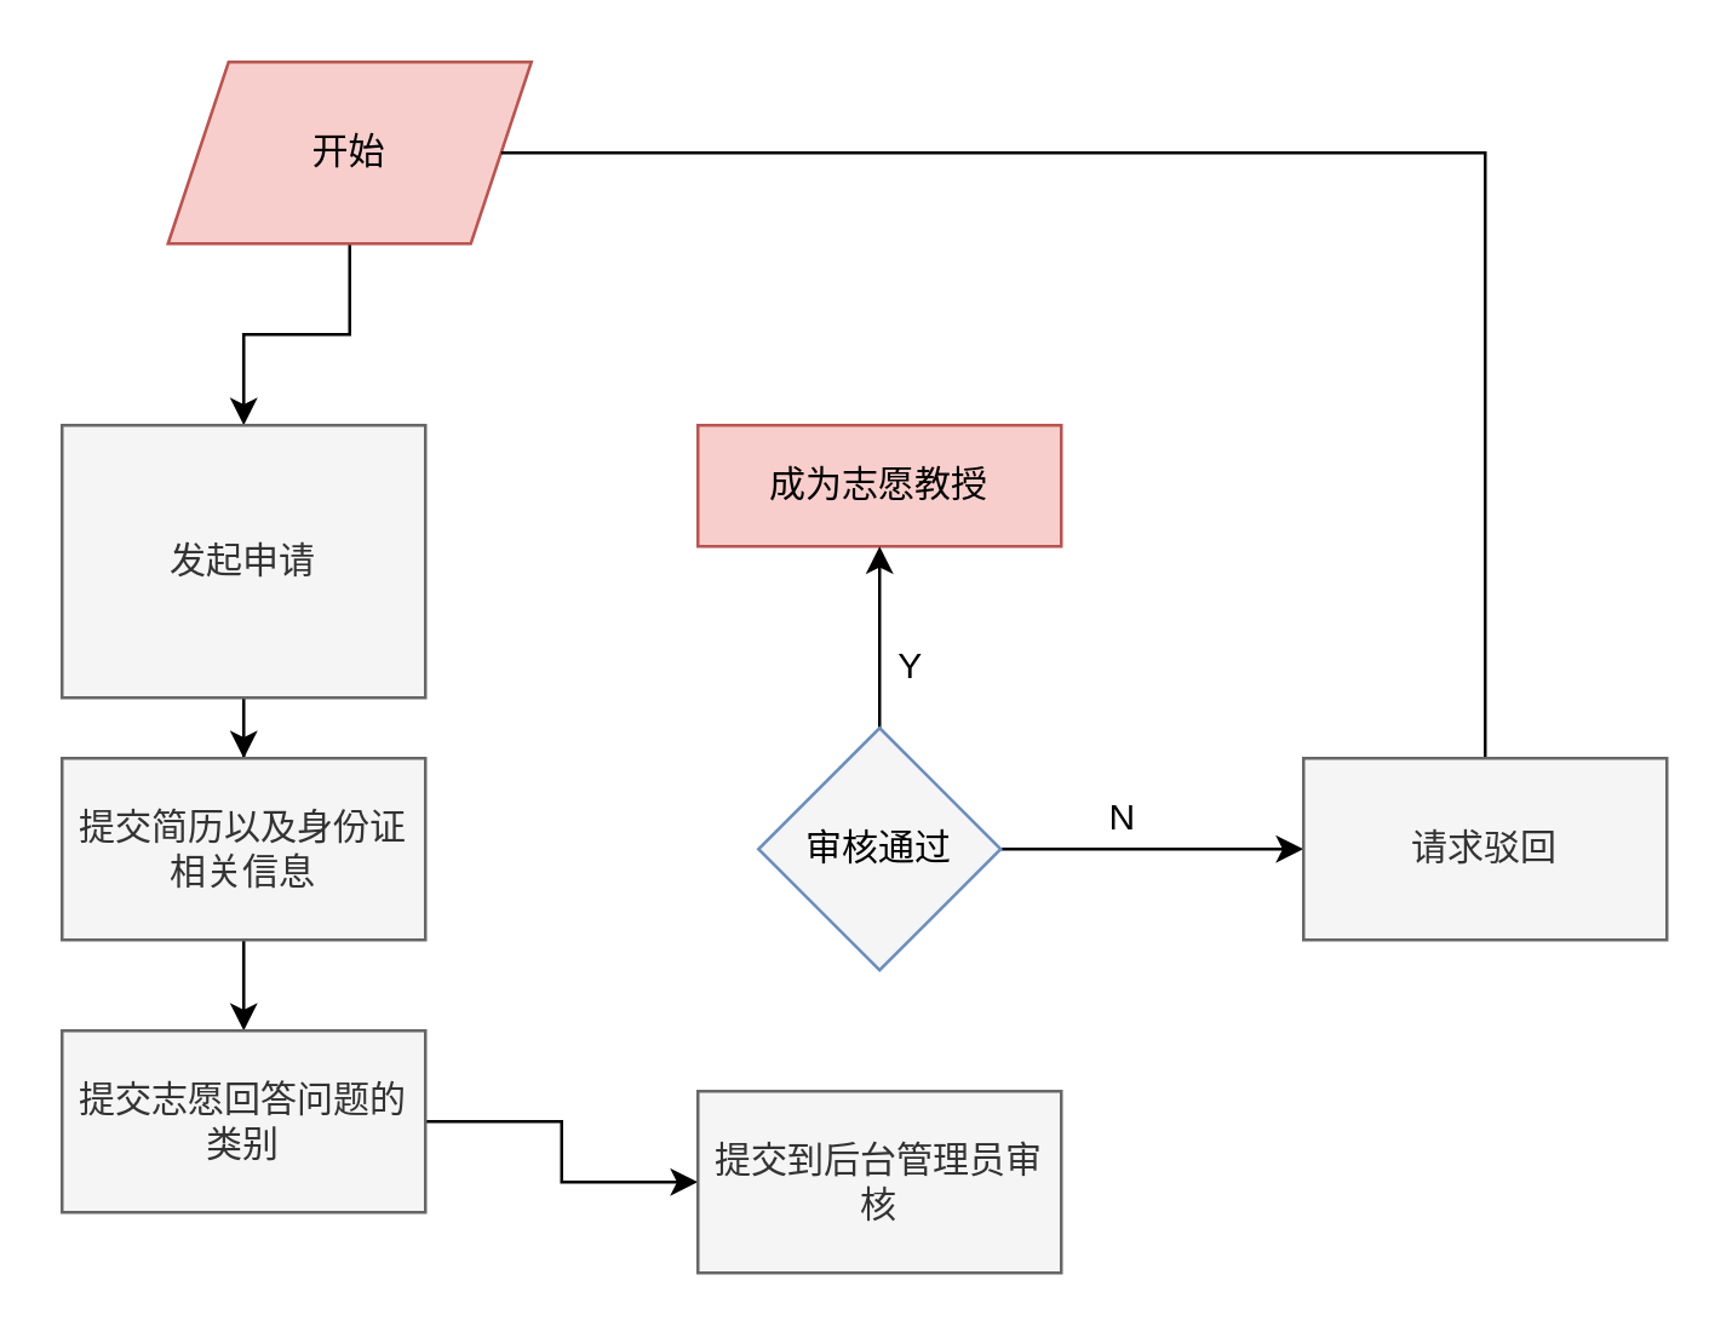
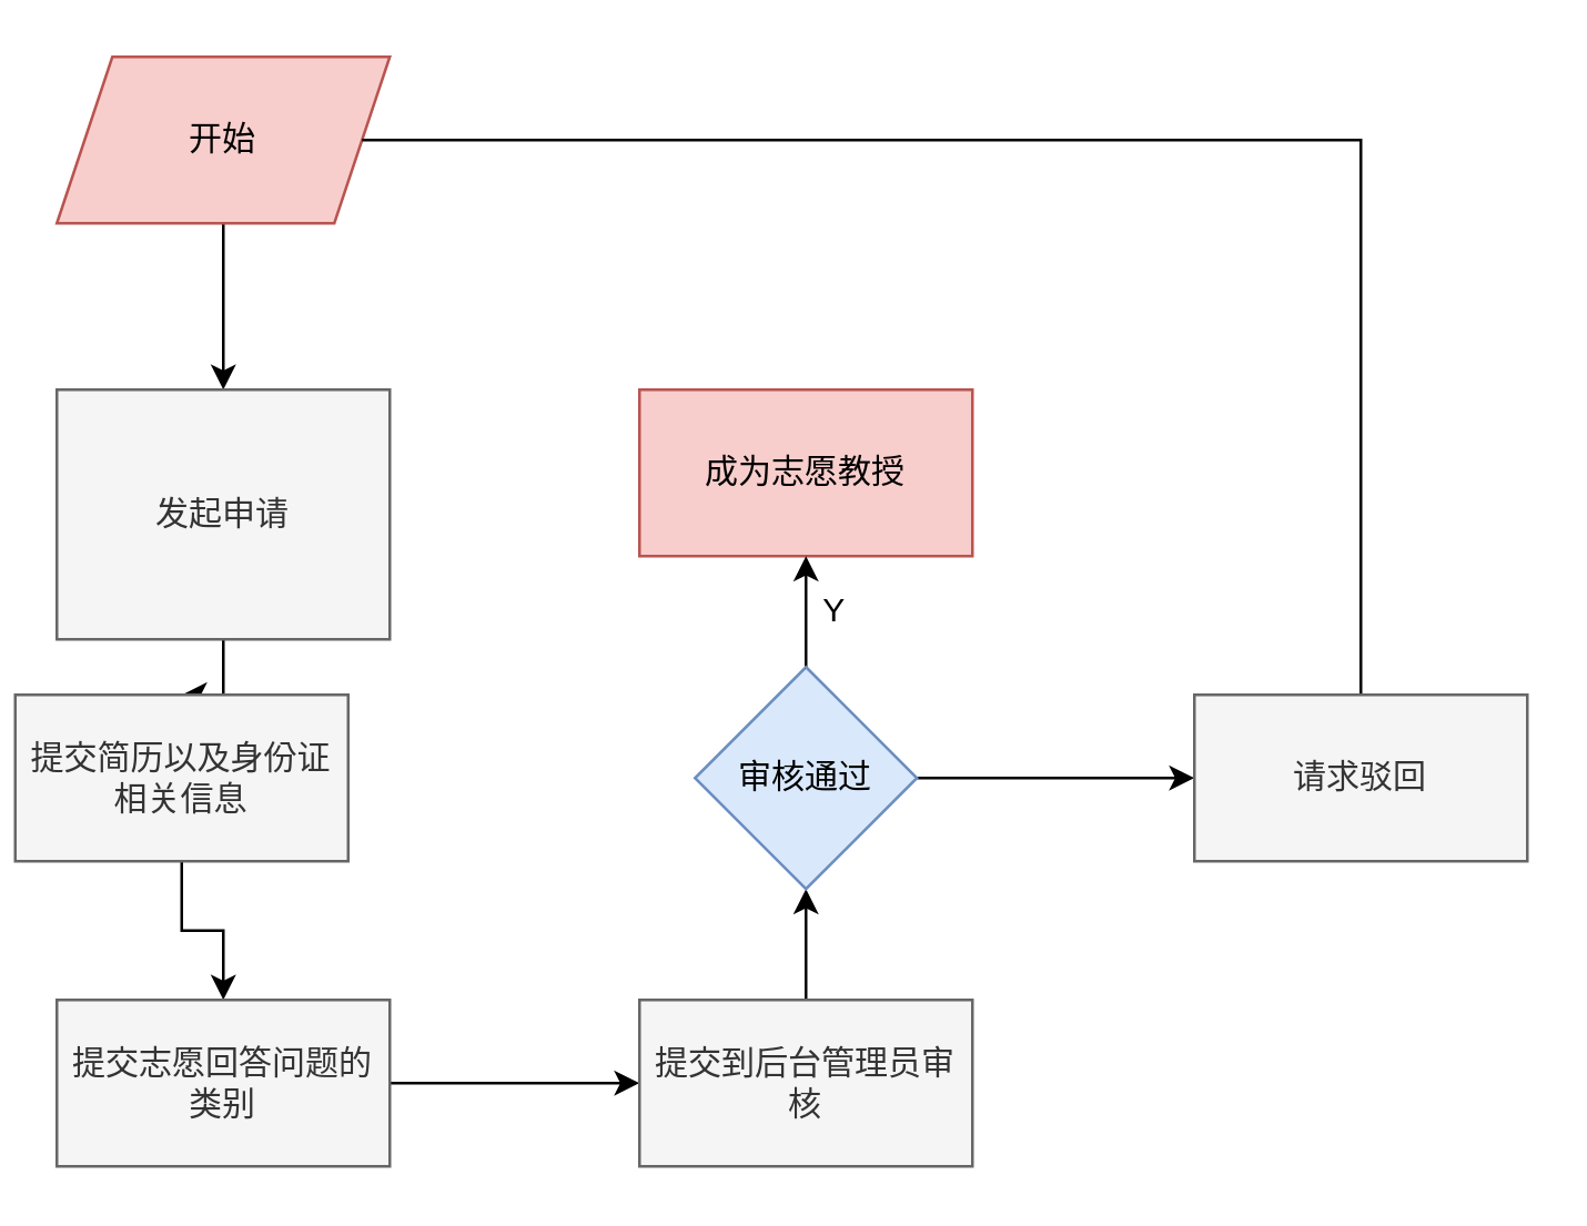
- <mxCell id="3" value="&lt;p&gt;开始&lt;/p&gt;" style="shape=parallelogram;perimeter=parallelogramPerimeter;whiteSpace=wrap;html=1;fixedSize=1;fillColor=#f8cecc;strokeColor=#b85450;" vertex="1" parent="1"><mxGeometry x="55" y="20" width="120" height="60" as="geometry" /></mxCell>
+ <mxCell id="3" value="&lt;p&gt;开始&lt;/p&gt;" style="shape=parallelogram;perimeter=parallelogramPerimeter;whiteSpace=wrap;html=1;fixedSize=1;fillColor=#f8cecc;strokeColor=#b85450;" vertex="1" parent="1"><mxGeometry x="20" y="20" width="120" height="60" as="geometry" /></mxCell>
- <mxCell id="12" value="成为志愿教授" style="rounded=0;whiteSpace=wrap;html=1;fillColor=#f8cecc;strokeColor=#b85450;" vertex="1" parent="1"><mxGeometry x="230" y="140" width="120" height="40" as="geometry" /></mxCell>
+ <mxCell id="12" value="成为志愿教授" style="rounded=0;whiteSpace=wrap;html=1;fillColor=#f8cecc;strokeColor=#b85450;" vertex="1" parent="1"><mxGeometry x="230" y="140" width="120" height="60" as="geometry" /></mxCell>
- <mxCell id="19" value="N" style="text;html=1;align=center;verticalAlign=middle;resizable=0;points=[];autosize=1;strokeColor=none;fillColor=none;" vertex="1" parent="1"><mxGeometry x="355" y="255" width="30" height="30" as="geometry" /></mxCell>
- <mxCell id="7" value="提交简历以及身份证相关信息" style="rounded=0;whiteSpace=wrap;html=1;fillColor=#f5f5f5;fontColor=#333333;strokeColor=#666666;" vertex="1" parent="1"><mxGeometry x="20" y="250" width="120" height="60" as="geometry" /></mxCell>
+ <mxCell id="7" value="提交简历以及身份证相关信息" style="rounded=0;whiteSpace=wrap;html=1;fillColor=#f5f5f5;fontColor=#333333;strokeColor=#666666;" vertex="1" parent="1"><mxGeometry x="5" y="250" width="120" height="60" as="geometry" /></mxCell>
- <mxCell id="15" value="审核通过" style="rhombus;whiteSpace=wrap;html=1;fillColor=#f5f5f5;strokeColor=#6c8ebf;" vertex="1" parent="1"><mxGeometry x="250" y="240" width="80" height="80" as="geometry" /></mxCell>
+ <mxCell id="15" value="审核通过" style="rhombus;whiteSpace=wrap;html=1;fillColor=#dae8fc;strokeColor=#6c8ebf;" vertex="1" parent="1"><mxGeometry x="250" y="240" width="80" height="80" as="geometry" /></mxCell>
+ <mxCell id="10" style="edgeStyle=orthogonalEdgeStyle;rounded=0;orthogonalLoop=1;jettySize=auto;html=1;entryX=0.5;entryY=1;entryDx=0;entryDy=0;" edge="1" parent="1" source="11" target="15"><mxGeometry relative="1" as="geometry" /></mxCell>
- <mxCell id="9" value="提交志愿回答问题的类别" style="rounded=0;whiteSpace=wrap;html=1;fillColor=#f5f5f5;fontColor=#333333;strokeColor=#666666;" vertex="1" parent="1"><mxGeometry x="20" y="340" width="120" height="60" as="geometry" /></mxCell>
+ <mxCell id="9" value="提交志愿回答问题的类别" style="rounded=0;whiteSpace=wrap;html=1;fillColor=#f5f5f5;fontColor=#333333;strokeColor=#666666;" vertex="1" parent="1"><mxGeometry x="20" y="360" width="120" height="60" as="geometry" /></mxCell>
